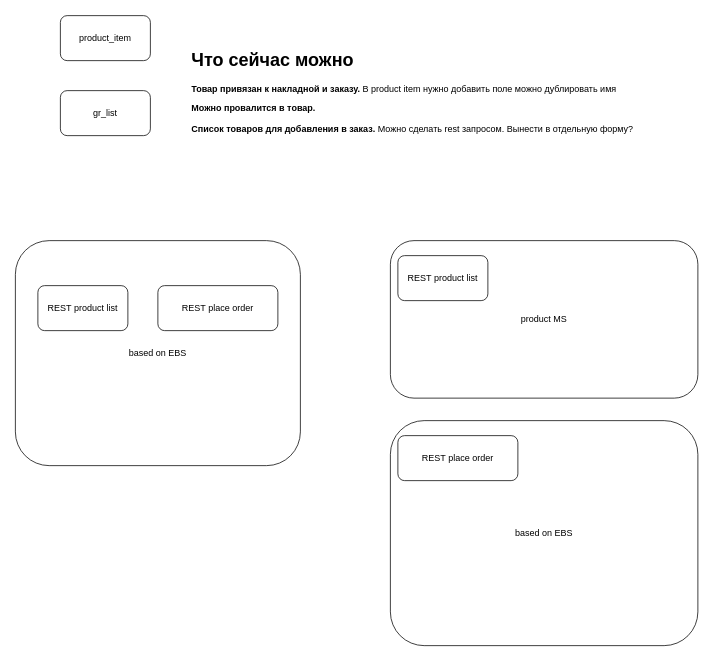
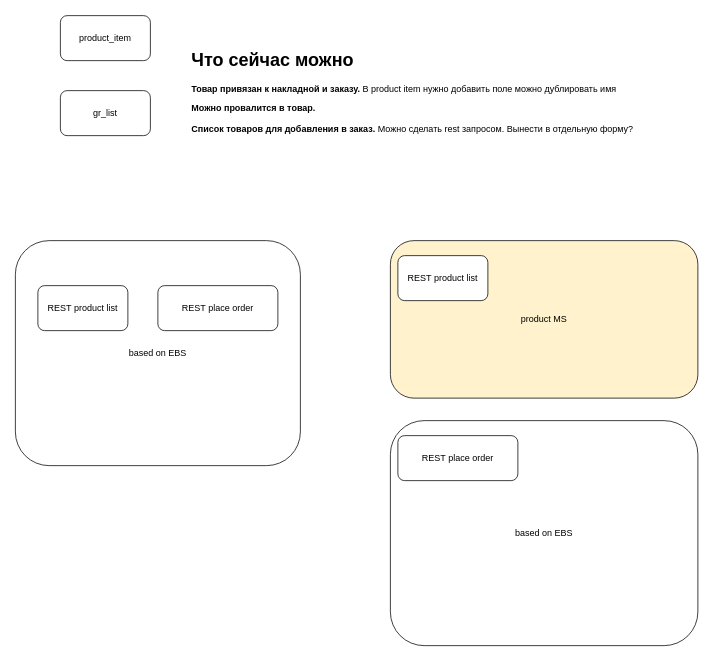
- <mxCell id="8" value="product MS" style="rounded=1;whiteSpace=wrap;html=1;" vertex="1" parent="1"><mxGeometry x="520" y="320" width="410" height="210" as="geometry" /></mxCell>
+ <mxCell id="8" value="product MS" style="rounded=1;whiteSpace=wrap;html=1;fillColor=#fff2cc;" vertex="1" parent="1"><mxGeometry x="520" y="320" width="410" height="210" as="geometry" /></mxCell>
